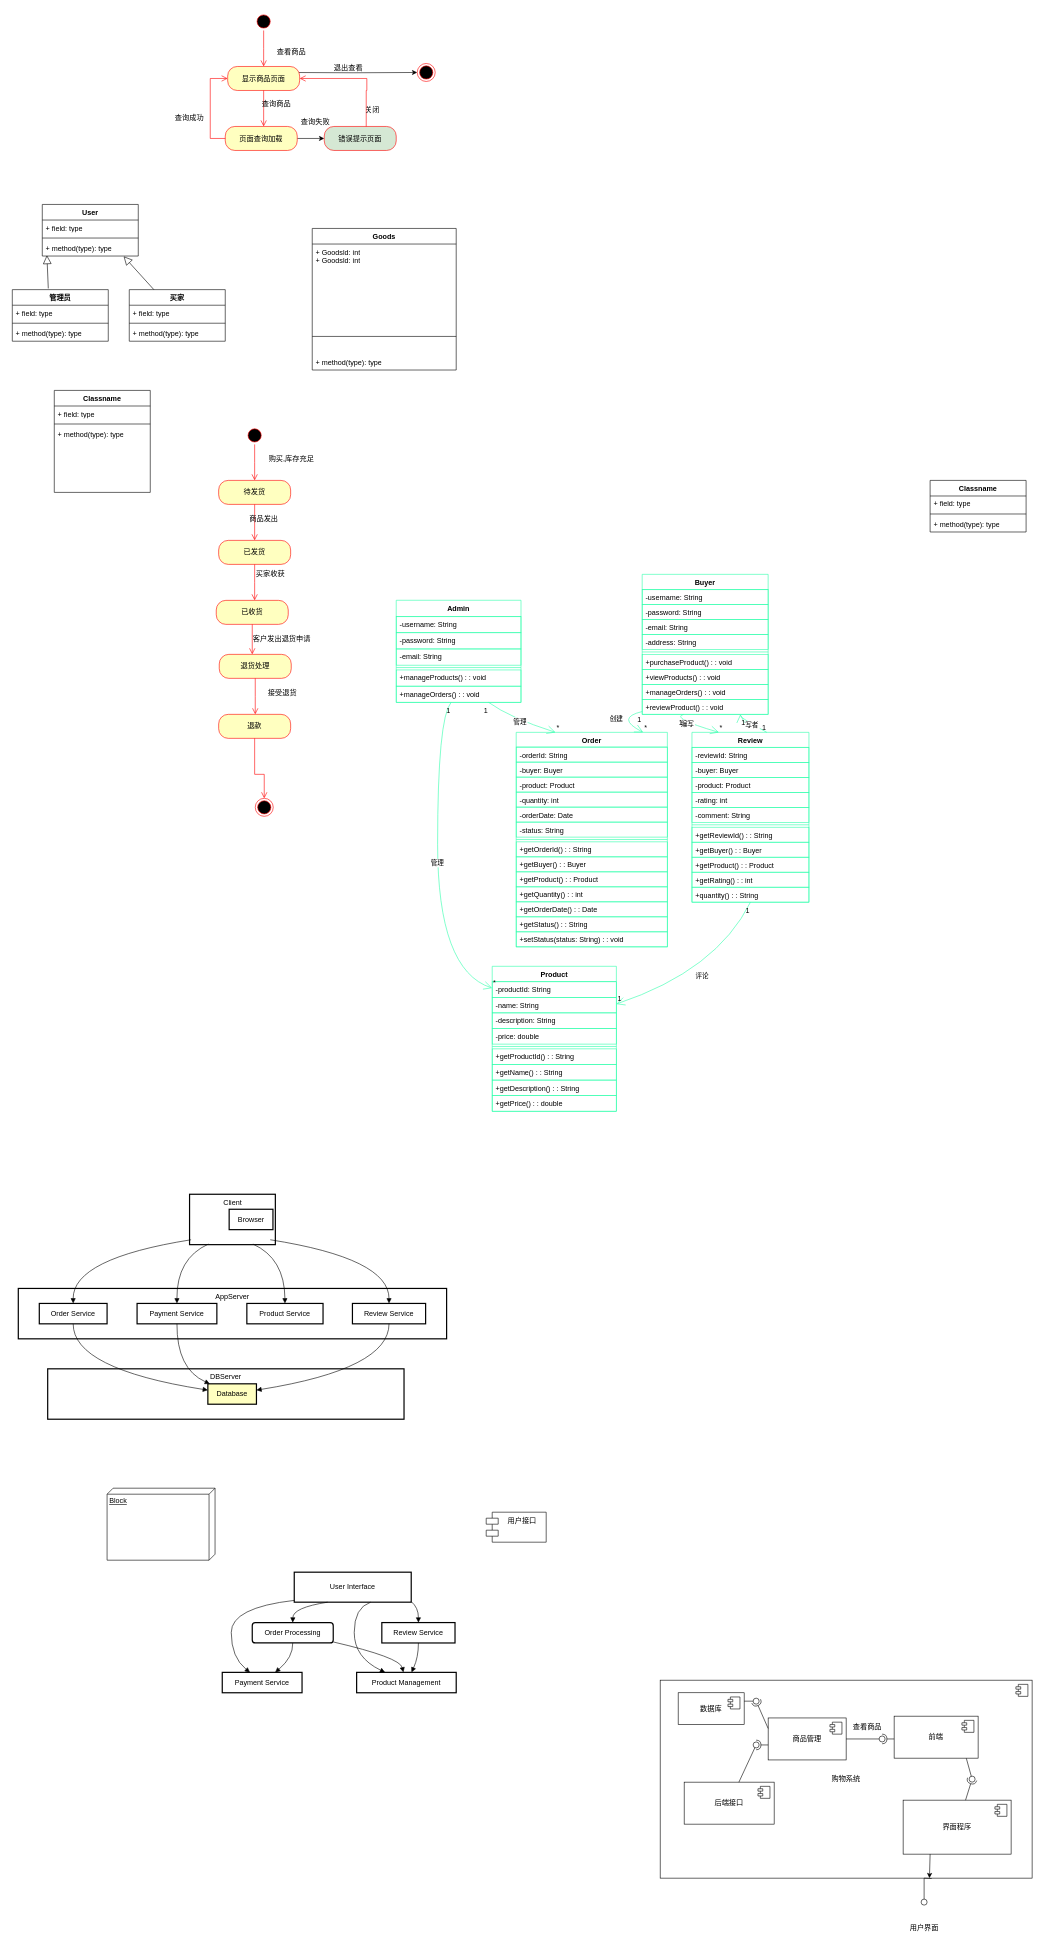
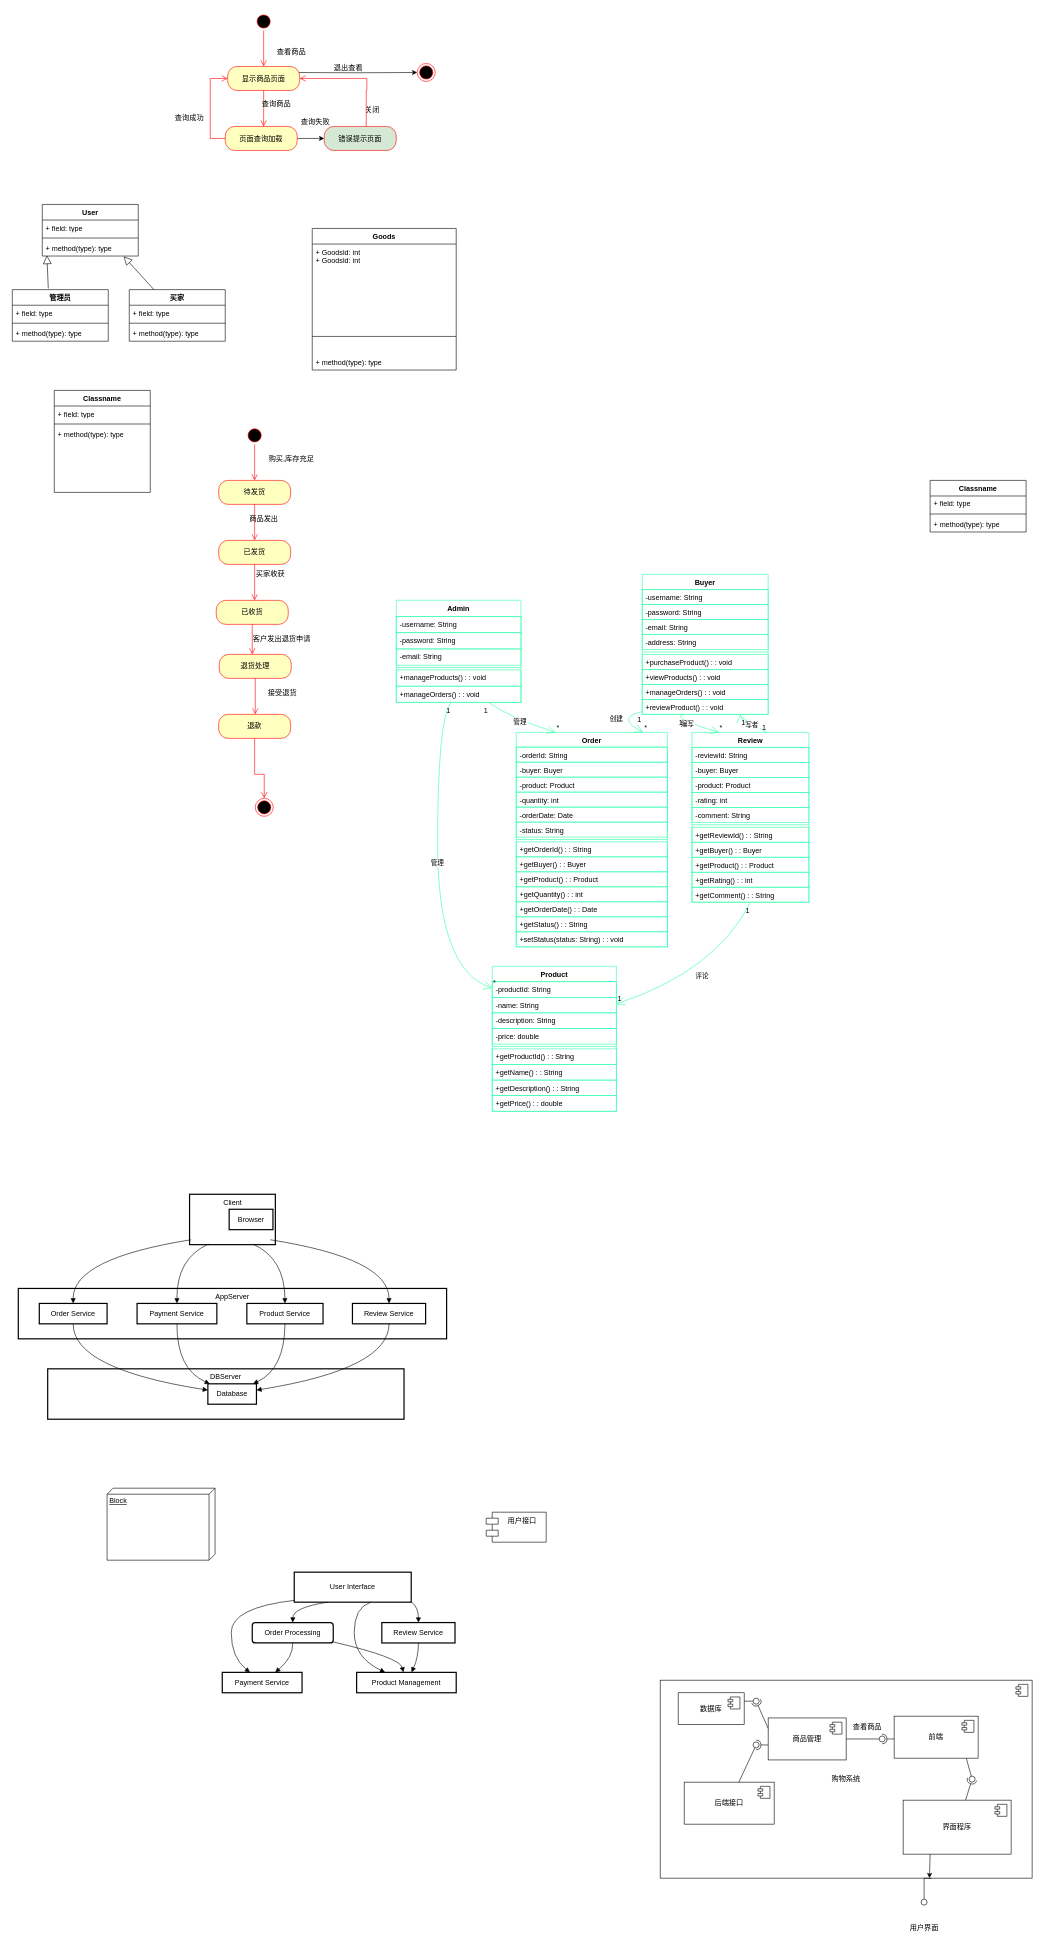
- <mxCell id="112" value="+quantity() : : String" style="text;strokeColor=#30FFAC;fillColor=none;align=left;verticalAlign=top;spacingLeft=4;spacingRight=4;overflow=hidden;rotatable=0;points=[[0,0.5],[1,0.5]];portConstraint=eastwest;labelBorderColor=none;" vertex="1" parent="101"><mxGeometry y="258.121" width="195" height="25" as="geometry" /></mxCell>
+ <mxCell id="112" value="+getComment() : : String" style="text;strokeColor=#30FFAC;fillColor=none;align=left;verticalAlign=top;spacingLeft=4;spacingRight=4;overflow=hidden;rotatable=0;points=[[0,0.5],[1,0.5]];portConstraint=eastwest;labelBorderColor=none;" vertex="1" parent="101"><mxGeometry y="258.121" width="195" height="25" as="geometry" /></mxCell>
+ <mxCell id="150" value="" style="curved=1;startArrow=none;endArrow=block;exitX=0.5;exitY=1;entryX=0.93;entryY=0;rounded=0;" edge="1" parent="1" source="140" target="136"><mxGeometry relative="1" as="geometry"><Array as="points"><mxPoint x="474" y="2281" /></Array></mxGeometry></mxCell>
- <mxCell id="136" value="Database" style="whiteSpace=wrap;strokeWidth=2;fillColor=#ffffc0;" vertex="1" parent="1"><mxGeometry x="346" y="2306" width="81" height="34" as="geometry" /></mxCell>
+ <mxCell id="136" value="Database" style="whiteSpace=wrap;strokeWidth=2;" vertex="1" parent="1"><mxGeometry x="346" y="2306" width="81" height="34" as="geometry" /></mxCell>
